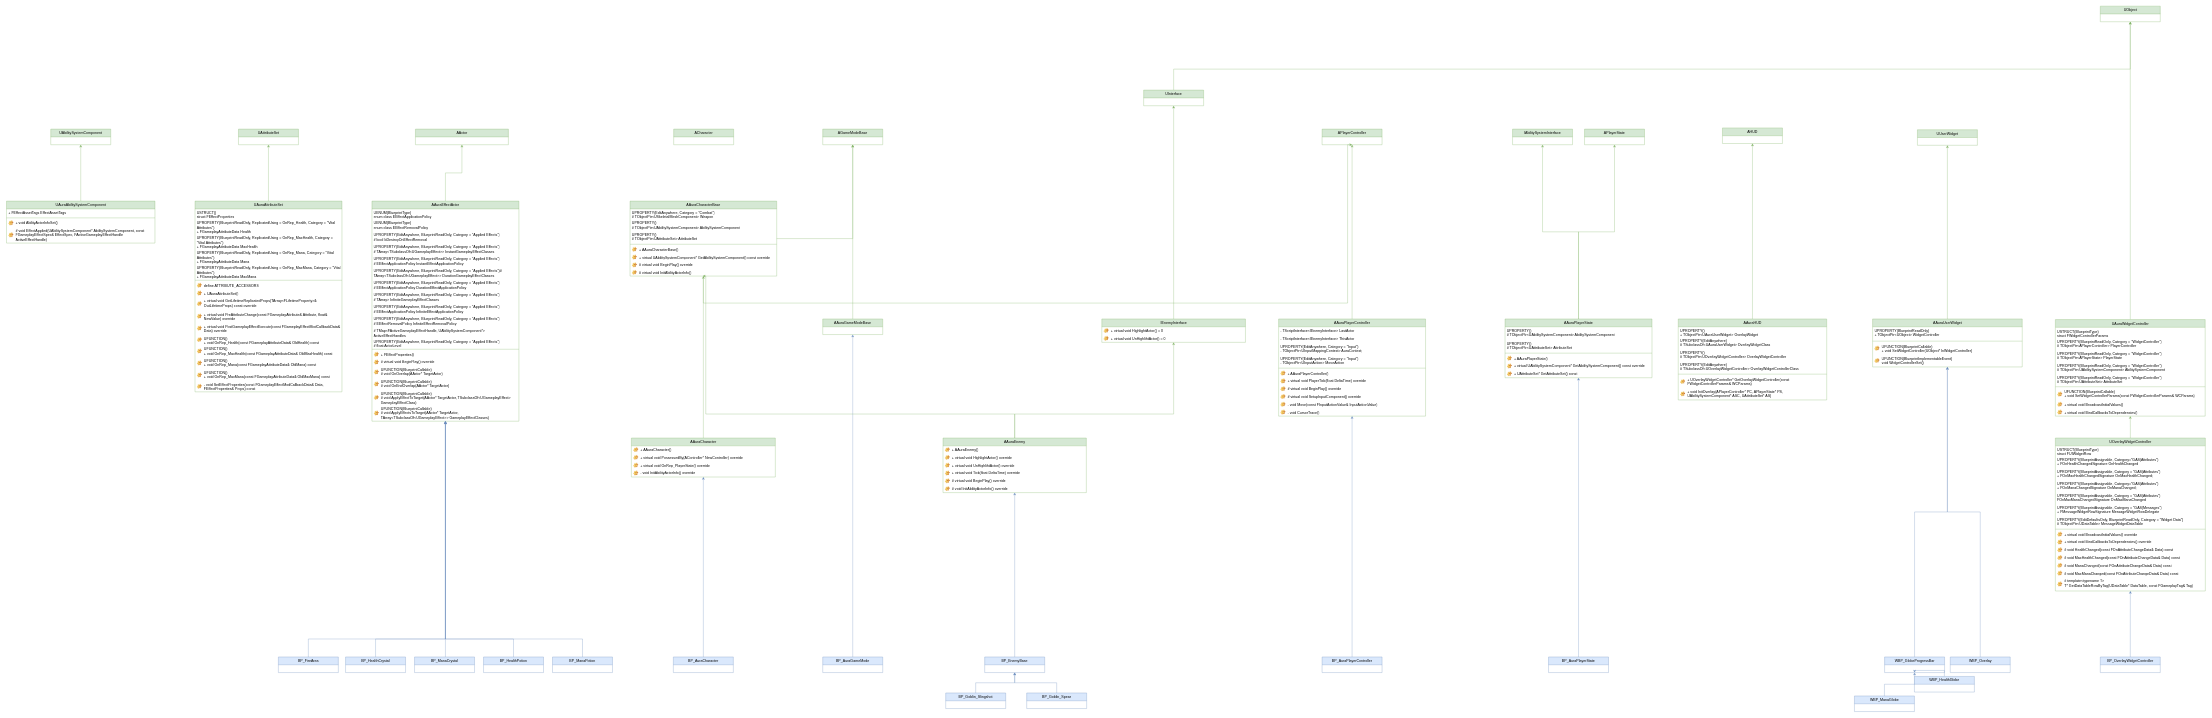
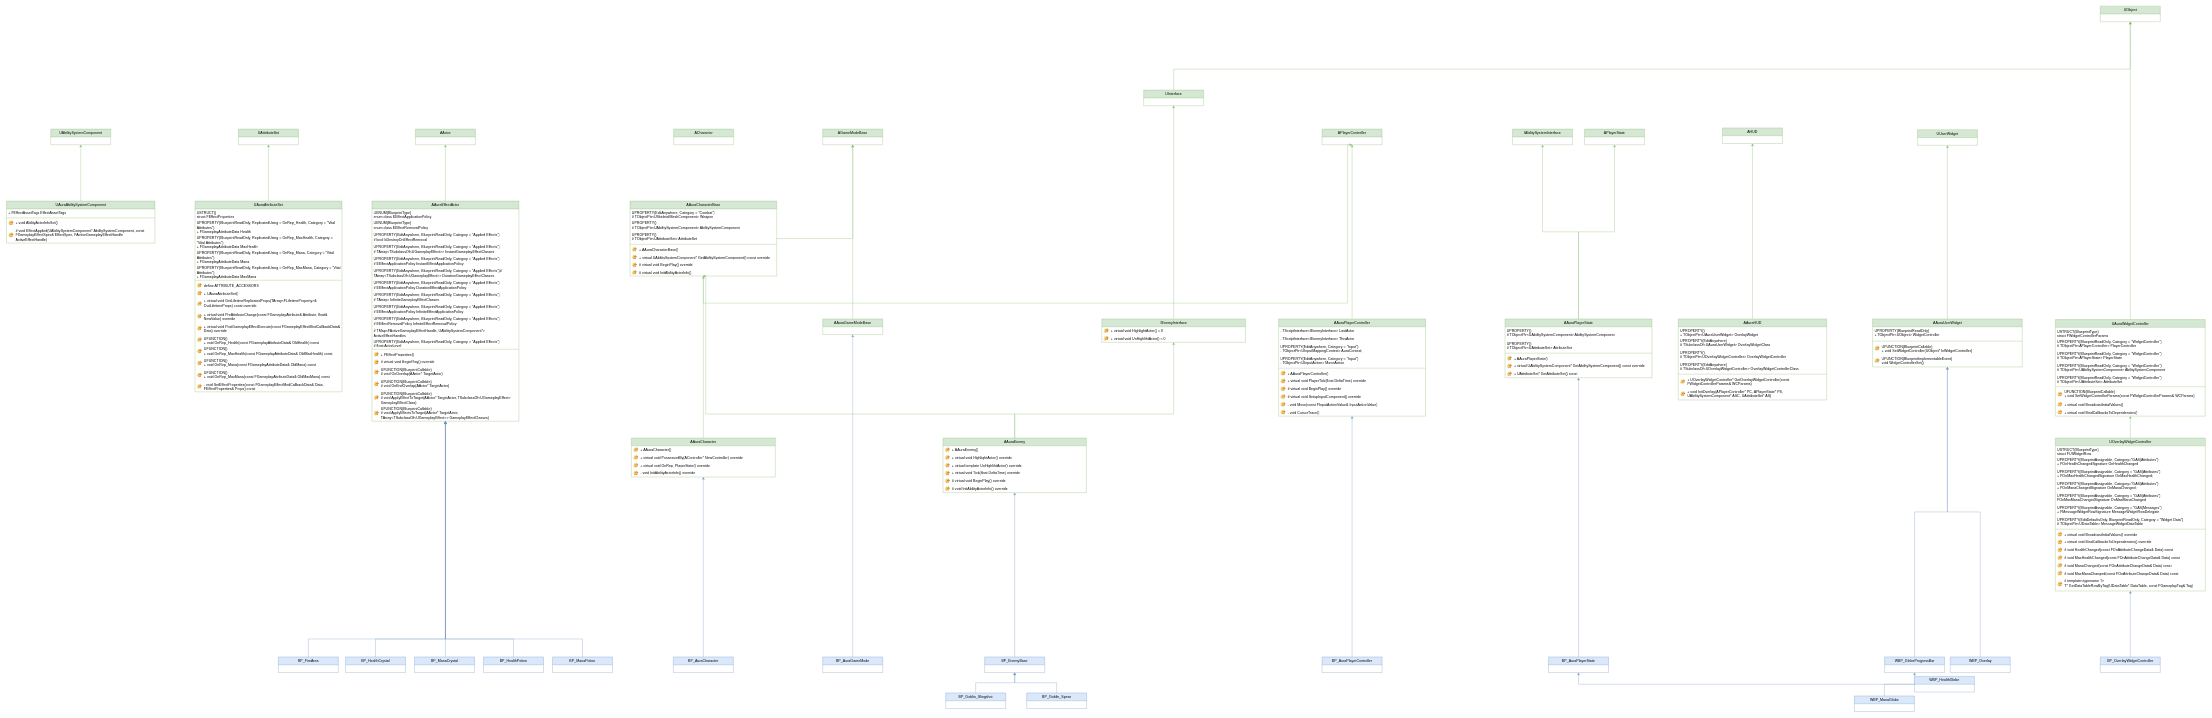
- <mxCell id="26" value="AActor" style="swimlane;fontStyle=0;childLayout=stackLayout;horizontal=1;startSize=26;fillColor=#d5e8d4;horizontalStack=0;resizeParent=1;resizeParentMax=0;resizeLast=0;collapsible=1;marginBottom=0;whiteSpace=wrap;html=1;strokeColor=#82b366;" vertex="1" parent="1"><mxGeometry x="1384" y="430" width="310" height="52" as="geometry" /></mxCell>
+ <mxCell id="26" value="AActor" style="swimlane;fontStyle=0;childLayout=stackLayout;horizontal=1;startSize=26;fillColor=#d5e8d4;horizontalStack=0;resizeParent=1;resizeParentMax=0;resizeLast=0;collapsible=1;marginBottom=0;whiteSpace=wrap;html=1;strokeColor=#82b366;" vertex="1" parent="1"><mxGeometry x="1384" y="430" width="200" height="52" as="geometry" /></mxCell>
- <mxCell id="123" value="+ virtual void UnHighlihtActor() override" style="label;fontStyle=0;strokeColor=none;fillColor=none;align=left;verticalAlign=top;overflow=hidden;spacingLeft=28;spacingRight=4;rotatable=0;points=[[0,0.5],[1,0.5]];portConstraint=eastwest;imageWidth=16;imageHeight=16;whiteSpace=wrap;html=1;image=img/clipart/Gear_128x128.png" vertex="1" parent="120"><mxGeometry y="78" width="478" height="26" as="geometry" /></mxCell>
+ <mxCell id="123" value="+ virtual template UnHighlihtActor() override" style="label;fontStyle=0;strokeColor=none;fillColor=none;align=left;verticalAlign=top;overflow=hidden;spacingLeft=28;spacingRight=4;rotatable=0;points=[[0,0.5],[1,0.5]];portConstraint=eastwest;imageWidth=16;imageHeight=16;whiteSpace=wrap;html=1;image=img/clipart/Gear_128x128.png" vertex="1" parent="120"><mxGeometry y="78" width="478" height="26" as="geometry" /></mxCell>
- <mxCell id="186" style="edgeStyle=orthogonalEdgeStyle;rounded=0;orthogonalLoop=1;jettySize=auto;html=1;entryX=0.5;entryY=1;entryDx=0;entryDy=0;fillColor=#dae8fc;strokeColor=#6c8ebf;" edge="1" parent="1" source="187" target="183"><mxGeometry relative="1" as="geometry" /></mxCell>
+ <mxCell id="186" style="edgeStyle=orthogonalEdgeStyle;rounded=0;orthogonalLoop=1;jettySize=auto;html=1;fillColor=#dae8fc;strokeColor=#6c8ebf;" edge="1" parent="1" source="187" target="179"><mxGeometry relative="1" as="geometry" /></mxCell>
